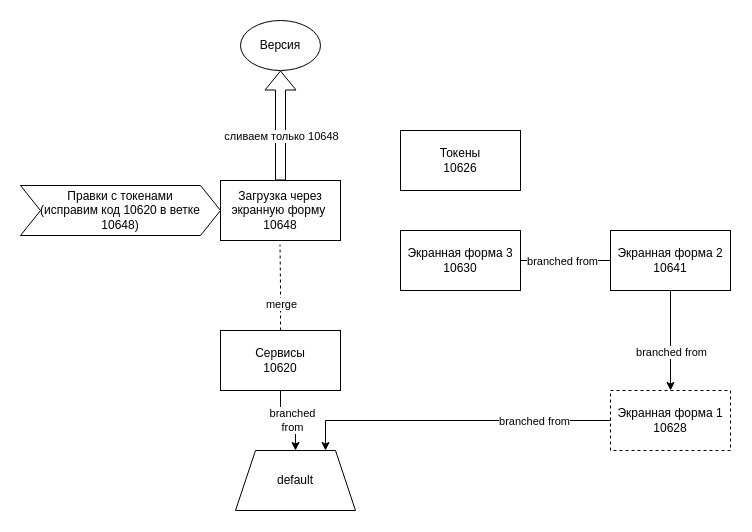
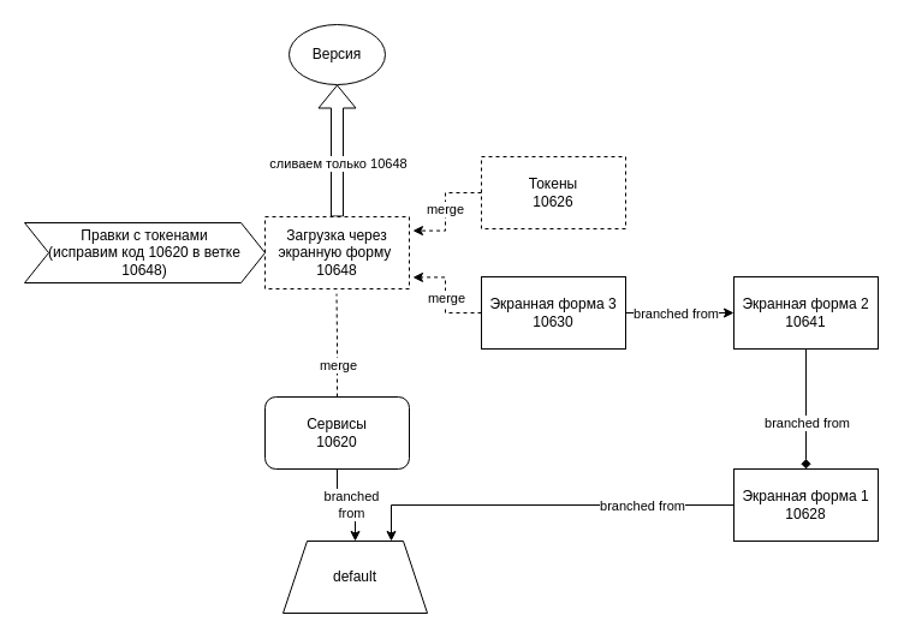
- <mxCell id="12" value="Токены&lt;div&gt;10626&lt;/div&gt;" style="whiteSpace=wrap;html=1;" vertex="1" parent="1"><mxGeometry x="400" y="130" width="120" height="60" as="geometry" /></mxCell>
+ <mxCell id="12" value="Токены&lt;div&gt;10626&lt;/div&gt;" style="whiteSpace=wrap;html=1;dashed=1;" vertex="1" parent="1"><mxGeometry x="400" y="130" width="120" height="60" as="geometry" /></mxCell>
+ <mxCell id="14" style="edgeStyle=orthogonalEdgeStyle;rounded=0;orthogonalLoop=1;jettySize=auto;html=1;entryX=1.025;entryY=0.193;entryDx=0;entryDy=0;entryPerimeter=0;dashed=1;" edge="1" parent="1" source="12" target="11"><mxGeometry relative="1" as="geometry" /></mxCell>
+ <mxCell id="15" value="merge" style="edgeLabel;html=1;align=center;verticalAlign=middle;resizable=0;points=[];" vertex="1" connectable="0" parent="14"><mxGeometry x="-0.037" y="-1" relative="1" as="geometry"><mxPoint as="offset" /></mxGeometry></mxCell>
- <mxCell id="11" value="Загрузка через экранную форму&amp;nbsp;&lt;div&gt;10648&lt;/div&gt;" style="rounded=0;whiteSpace=wrap;html=1;" vertex="1" parent="1"><mxGeometry x="220" y="180" width="120" height="60" as="geometry" /></mxCell>
+ <mxCell id="11" value="Загрузка через экранную форму&amp;nbsp;&lt;div&gt;10648&lt;/div&gt;" style="rounded=0;whiteSpace=wrap;html=1;dashed=1;" vertex="1" parent="1"><mxGeometry x="220" y="180" width="120" height="60" as="geometry" /></mxCell>
+ <mxCell id="16" style="edgeStyle=orthogonalEdgeStyle;rounded=0;orthogonalLoop=1;jettySize=auto;html=1;entryX=1.025;entryY=0.84;entryDx=0;entryDy=0;entryPerimeter=0;dashed=1;" edge="1" parent="1" source="8" target="11"><mxGeometry relative="1" as="geometry" /></mxCell>
+ <mxCell id="17" value="merge" style="edgeLabel;html=1;align=center;verticalAlign=middle;resizable=0;points=[];" vertex="1" connectable="0" parent="16"><mxGeometry x="-0.007" relative="1" as="geometry"><mxPoint as="offset" /></mxGeometry></mxCell>
- <mxCell id="6" style="edgeStyle=orthogonalEdgeStyle;rounded=0;orthogonalLoop=1;jettySize=auto;html=1;entryX=0;entryY=0.5;entryDx=0;entryDy=0;endArrow=none;" edge="1" parent="1" source="8" target="23"><mxGeometry relative="1" as="geometry" /></mxCell>
+ <mxCell id="6" style="edgeStyle=orthogonalEdgeStyle;rounded=0;orthogonalLoop=1;jettySize=auto;html=1;entryX=0;entryY=0.5;entryDx=0;entryDy=0;" edge="1" parent="1" source="8" target="23"><mxGeometry relative="1" as="geometry" /></mxCell>
- <mxCell id="5" value="Сервисы&lt;div&gt;10620&lt;/div&gt;" style="rounded=0;whiteSpace=wrap;html=1;" vertex="1" parent="1"><mxGeometry x="220" y="330" width="120" height="60" as="geometry" /></mxCell>
+ <mxCell id="5" value="Сервисы&lt;div&gt;10620&lt;/div&gt;" style="whiteSpace=wrap;html=1;rounded=1;" vertex="1" parent="1"><mxGeometry x="220" y="330" width="120" height="60" as="geometry" /></mxCell>
- <mxCell id="21" style="edgeStyle=orthogonalEdgeStyle;rounded=0;orthogonalLoop=1;jettySize=auto;html=1;entryX=0.5;entryY=0;entryDx=0;entryDy=0;" edge="1" parent="1" source="23" target="26"><mxGeometry relative="1" as="geometry" /></mxCell>
+ <mxCell id="21" style="edgeStyle=orthogonalEdgeStyle;rounded=0;orthogonalLoop=1;jettySize=auto;html=1;entryX=0.5;entryY=0;entryDx=0;entryDy=0;endArrow=diamond;" edge="1" parent="1" source="23" target="26"><mxGeometry relative="1" as="geometry" /></mxCell>
- <mxCell id="26" value="Экранная форма 1&lt;div&gt;10628&lt;/div&gt;" style="whiteSpace=wrap;html=1;dashed=1;" vertex="1" parent="1"><mxGeometry x="610" y="390" width="120" height="60" as="geometry" /></mxCell>
+ <mxCell id="26" value="Экранная форма 1&lt;div&gt;10628&lt;/div&gt;" style="whiteSpace=wrap;html=1;" vertex="1" parent="1"><mxGeometry x="610" y="390" width="120" height="60" as="geometry" /></mxCell>
